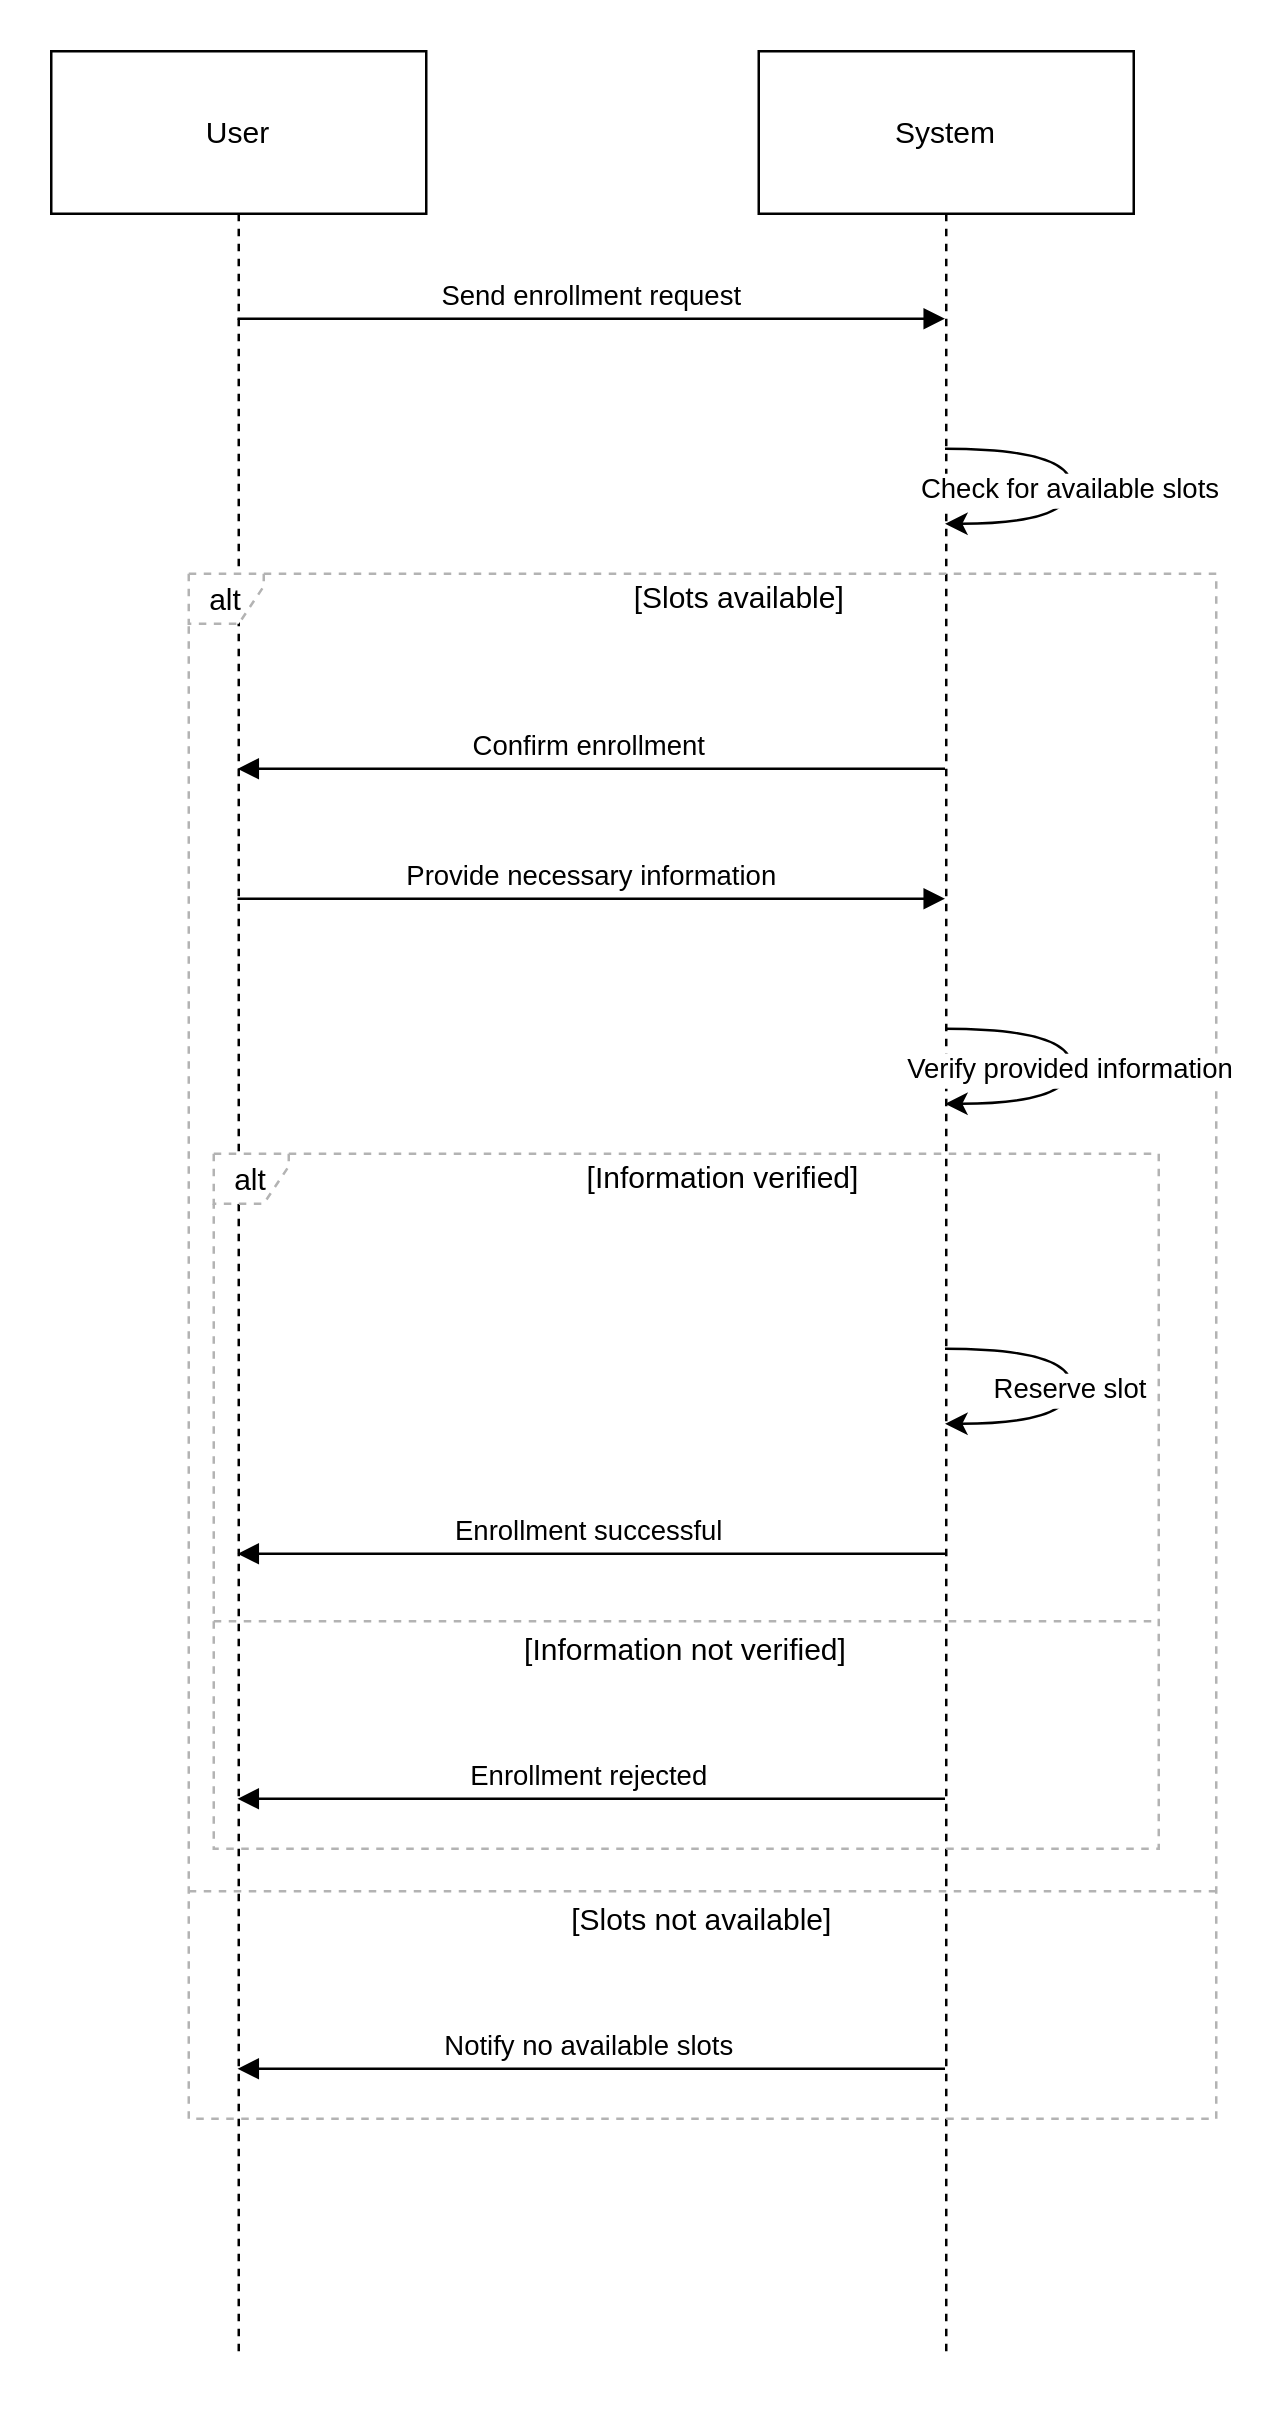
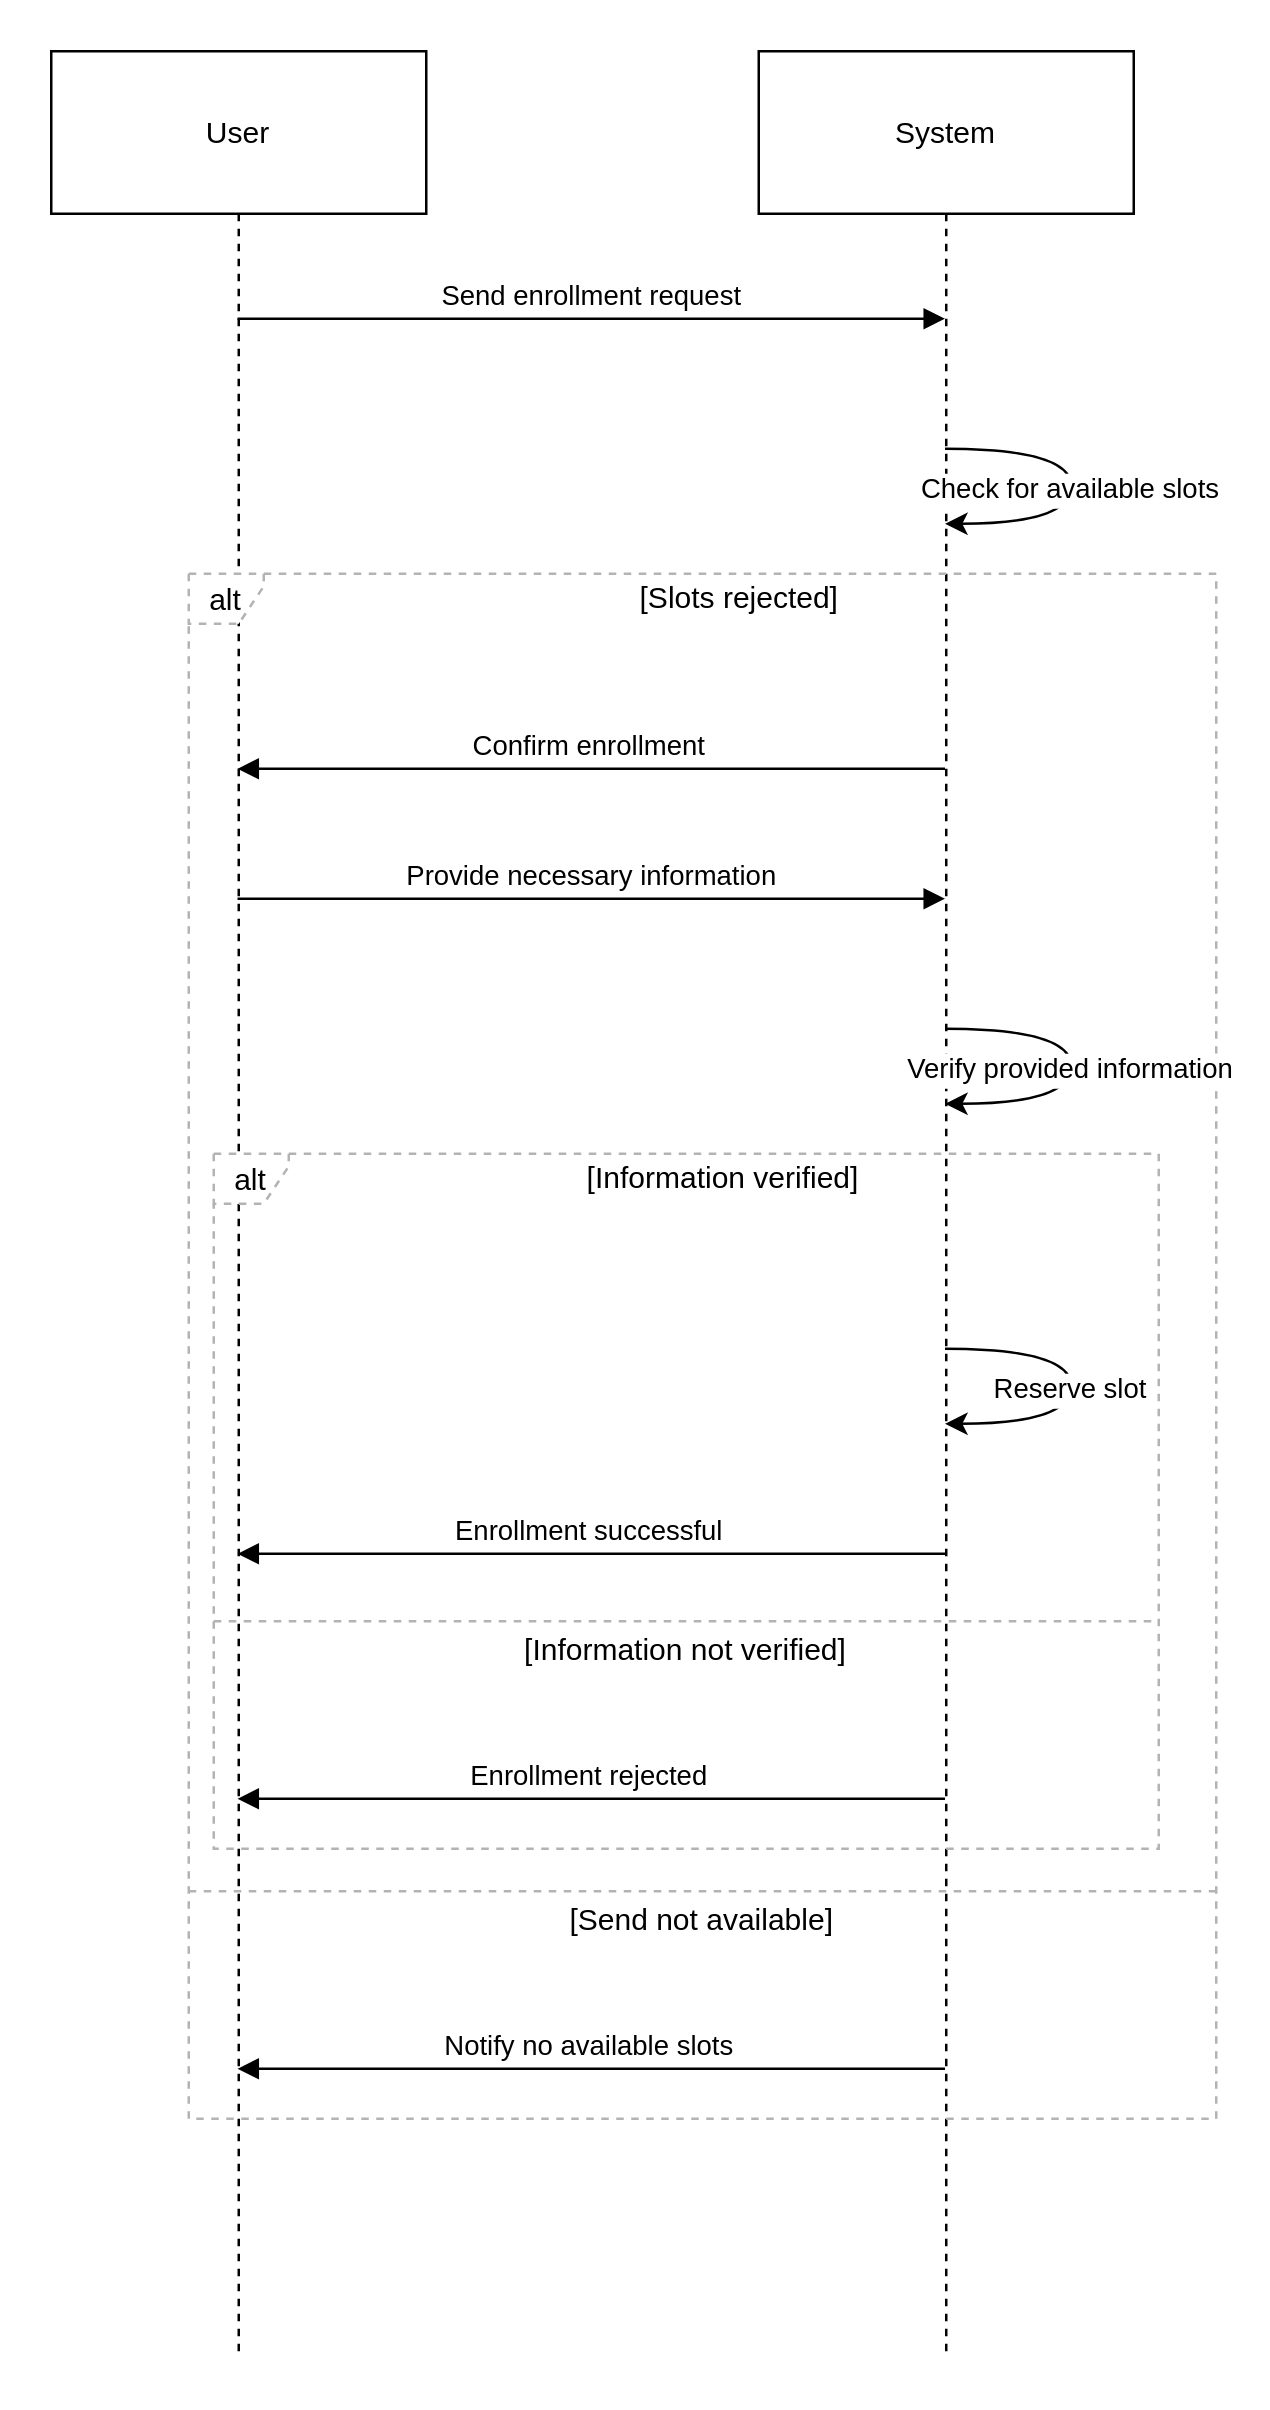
- <mxCell id="8" value="[Slots available]" style="text;strokeColor=none;fillColor=none;align=center;verticalAlign=middle;whiteSpace=wrap;" vertex="1" parent="7"><mxGeometry x="30" width="381" height="20" as="geometry" /></mxCell>
+ <mxCell id="8" value="[Slots rejected]" style="text;strokeColor=none;fillColor=none;align=center;verticalAlign=middle;whiteSpace=wrap;" vertex="1" parent="7"><mxGeometry x="30" width="381" height="20" as="geometry" /></mxCell>
- <mxCell id="9" value="[Slots not available]" style="shape=line;dashed=1;whiteSpace=wrap;verticalAlign=top;labelPosition=center;verticalLabelPosition=middle;align=center;strokeColor=#B3B3B3;" vertex="1" parent="7"><mxGeometry y="525" width="411" height="4" as="geometry" /></mxCell>
+ <mxCell id="9" value="[Send not available]" style="shape=line;dashed=1;whiteSpace=wrap;verticalAlign=top;labelPosition=center;verticalLabelPosition=middle;align=center;strokeColor=#B3B3B3;" vertex="1" parent="7"><mxGeometry y="525" width="411" height="4" as="geometry" /></mxCell>
